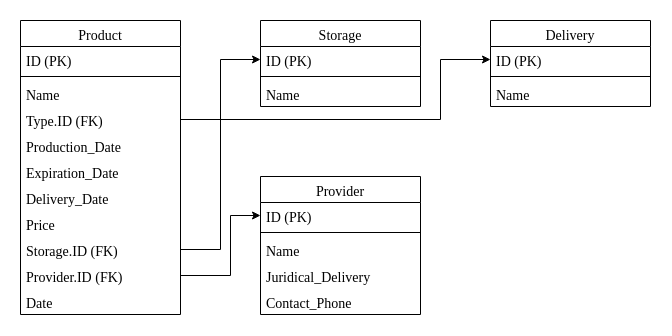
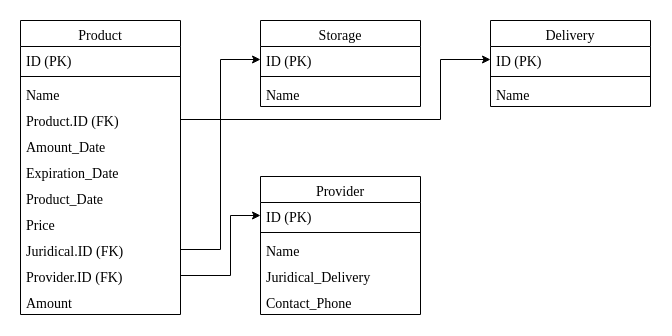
- <mxCell id="6" value="Type.ID (FK)" style="text;align=left;verticalAlign=top;spacingLeft=4;spacingRight=4;overflow=hidden;rotatable=0;points=[[0,0.5],[1,0.5]];portConstraint=eastwest;rounded=0;shadow=0;html=0;fontFamily=Times New Roman;fontSize=14;" parent="2" vertex="1"><mxGeometry y="86" width="160" height="26" as="geometry" /></mxCell>
+ <mxCell id="6" value="Product.ID (FK)" style="text;align=left;verticalAlign=top;spacingLeft=4;spacingRight=4;overflow=hidden;rotatable=0;points=[[0,0.5],[1,0.5]];portConstraint=eastwest;rounded=0;shadow=0;html=0;fontFamily=Times New Roman;fontSize=14;" parent="2" vertex="1"><mxGeometry y="86" width="160" height="26" as="geometry" /></mxCell>
- <mxCell id="7" value="Production_Date" style="text;align=left;verticalAlign=top;spacingLeft=4;spacingRight=4;overflow=hidden;rotatable=0;points=[[0,0.5],[1,0.5]];portConstraint=eastwest;rounded=0;shadow=0;html=0;fontFamily=Times New Roman;fontSize=14;" vertex="1" parent="2"><mxGeometry y="112" width="160" height="26" as="geometry" /></mxCell>
+ <mxCell id="7" value="Amount_Date" style="text;align=left;verticalAlign=top;spacingLeft=4;spacingRight=4;overflow=hidden;rotatable=0;points=[[0,0.5],[1,0.5]];portConstraint=eastwest;rounded=0;shadow=0;html=0;fontFamily=Times New Roman;fontSize=14;" vertex="1" parent="2"><mxGeometry y="112" width="160" height="26" as="geometry" /></mxCell>
- <mxCell id="9" value="Delivery_Date" style="text;align=left;verticalAlign=top;spacingLeft=4;spacingRight=4;overflow=hidden;rotatable=0;points=[[0,0.5],[1,0.5]];portConstraint=eastwest;rounded=0;shadow=0;html=0;fontFamily=Times New Roman;fontSize=14;" vertex="1" parent="2"><mxGeometry y="164" width="160" height="26" as="geometry" /></mxCell>
+ <mxCell id="9" value="Product_Date" style="text;align=left;verticalAlign=top;spacingLeft=4;spacingRight=4;overflow=hidden;rotatable=0;points=[[0,0.5],[1,0.5]];portConstraint=eastwest;rounded=0;shadow=0;html=0;fontFamily=Times New Roman;fontSize=14;" vertex="1" parent="2"><mxGeometry y="164" width="160" height="26" as="geometry" /></mxCell>
- <mxCell id="11" value="Storage.ID (FK)" style="text;align=left;verticalAlign=top;spacingLeft=4;spacingRight=4;overflow=hidden;rotatable=0;points=[[0,0.5],[1,0.5]];portConstraint=eastwest;rounded=0;shadow=0;html=0;fontFamily=Times New Roman;fontSize=14;" vertex="1" parent="2"><mxGeometry y="216" width="160" height="26" as="geometry" /></mxCell>
+ <mxCell id="11" value="Juridical.ID (FK)" style="text;align=left;verticalAlign=top;spacingLeft=4;spacingRight=4;overflow=hidden;rotatable=0;points=[[0,0.5],[1,0.5]];portConstraint=eastwest;rounded=0;shadow=0;html=0;fontFamily=Times New Roman;fontSize=14;" vertex="1" parent="2"><mxGeometry y="216" width="160" height="26" as="geometry" /></mxCell>
- <mxCell id="13" value="Date" style="text;align=left;verticalAlign=top;spacingLeft=4;spacingRight=4;overflow=hidden;rotatable=0;points=[[0,0.5],[1,0.5]];portConstraint=eastwest;rounded=0;shadow=0;html=0;fontFamily=Times New Roman;fontSize=14;" vertex="1" parent="2"><mxGeometry y="268" width="160" height="26" as="geometry" /></mxCell>
+ <mxCell id="13" value="Amount" style="text;align=left;verticalAlign=top;spacingLeft=4;spacingRight=4;overflow=hidden;rotatable=0;points=[[0,0.5],[1,0.5]];portConstraint=eastwest;rounded=0;shadow=0;html=0;fontFamily=Times New Roman;fontSize=14;" vertex="1" parent="2"><mxGeometry y="268" width="160" height="26" as="geometry" /></mxCell>
